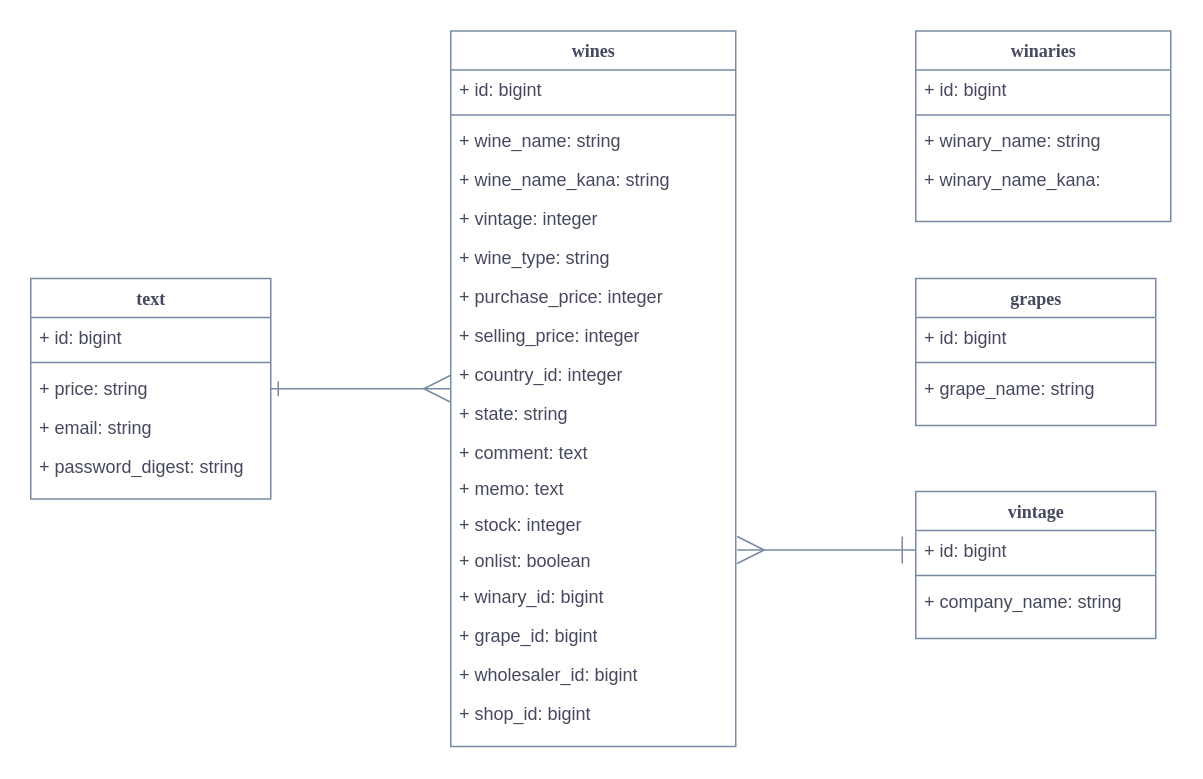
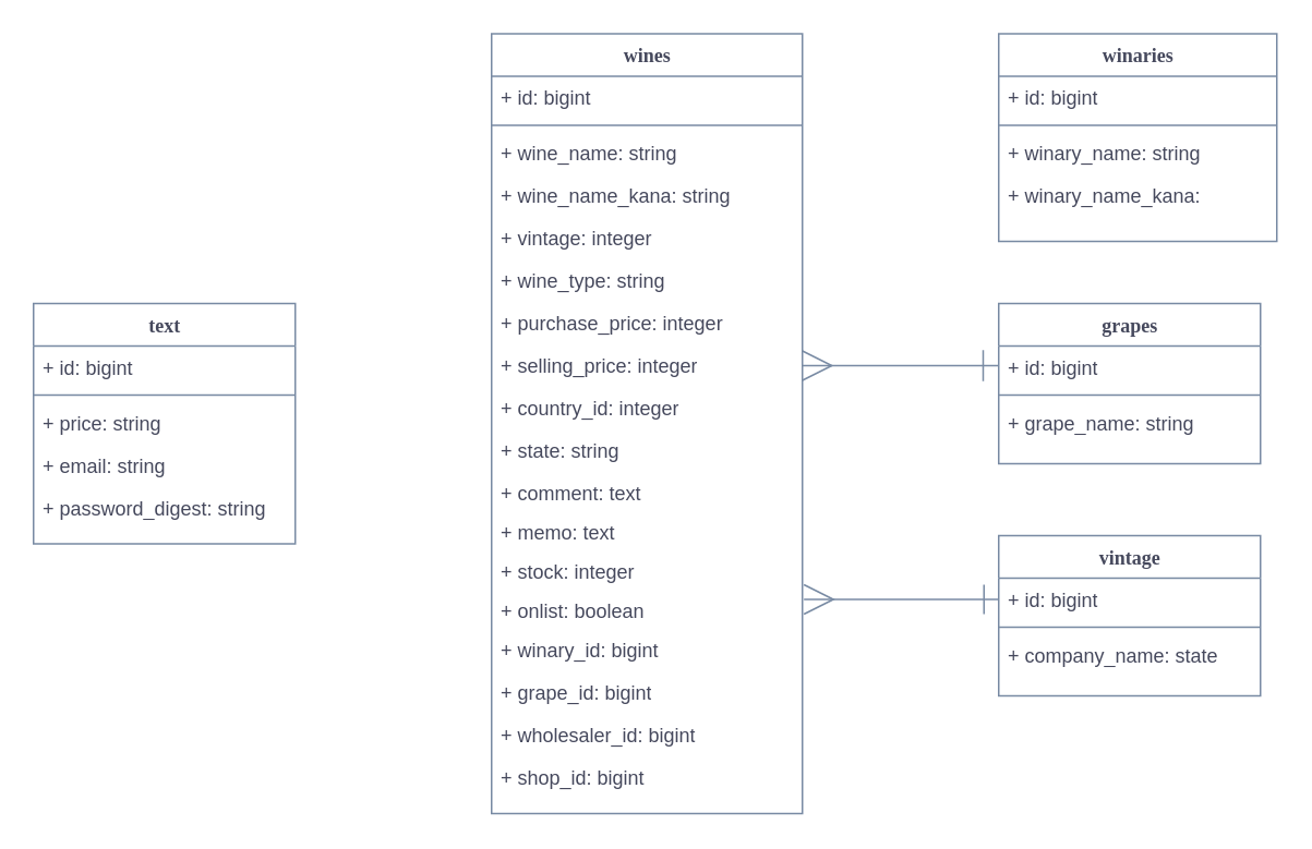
+ <mxCell id="32" style="edgeStyle=orthogonalEdgeStyle;html=1;labelBackgroundColor=none;startFill=0;startSize=17;endArrow=ERmany;endFill=0;endSize=16;fontFamily=Verdana;fontSize=12;strokeColor=#788AA3;fontColor=#46495D;entryX=1;entryY=0.5;entryDx=0;entryDy=0;startArrow=ERone;" parent="1" source="33" target="16" edge="1"><mxGeometry relative="1" as="geometry"><mxPoint x="580" y="217" as="targetPoint" /><Array as="points"><mxPoint x="700" y="273" /><mxPoint x="650" y="273" /><mxPoint x="650" y="223" /></Array></mxGeometry></mxCell>
- <mxCell id="41" style="html=1;labelBackgroundColor=none;startFill=0;startSize=8;endArrow=ERmany;endFill=0;endSize=16;fontFamily=Verdana;fontSize=12;strokeColor=#788AA3;fontColor=#46495D;edgeStyle=orthogonalEdgeStyle;startArrow=ERone;" parent="1" source="2" target="8" edge="1"><mxGeometry relative="1" as="geometry"><mxPoint x="180" y="196.882" as="sourcePoint" /></mxGeometry></mxCell>
- <mxCell id="40" value="+ company_name: string" style="text;html=1;strokeColor=none;fillColor=none;align=left;verticalAlign=top;spacingLeft=4;spacingRight=4;whiteSpace=wrap;overflow=hidden;rotatable=0;points=[[0,0.5],[1,0.5]];portConstraint=eastwest;fontColor=#46495D;" parent="37" vertex="1"><mxGeometry y="60" width="160" height="30" as="geometry" /></mxCell>
+ <mxCell id="40" value="+ company_name: state" style="text;html=1;strokeColor=none;fillColor=none;align=left;verticalAlign=top;spacingLeft=4;spacingRight=4;whiteSpace=wrap;overflow=hidden;rotatable=0;points=[[0,0.5],[1,0.5]];portConstraint=eastwest;fontColor=#46495D;" parent="37" vertex="1"><mxGeometry y="60" width="160" height="30" as="geometry" /></mxCell>
